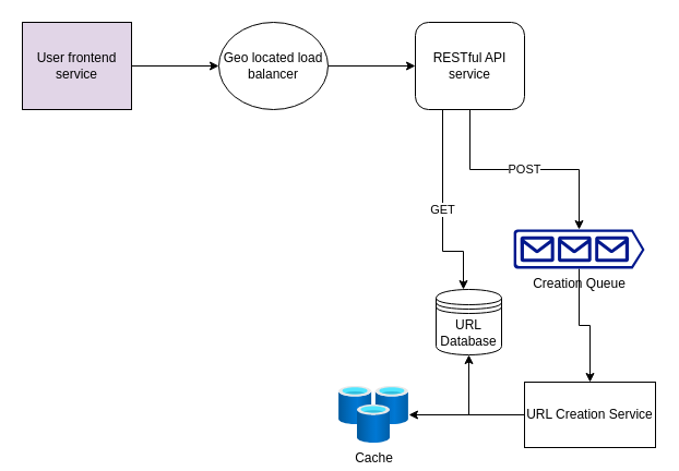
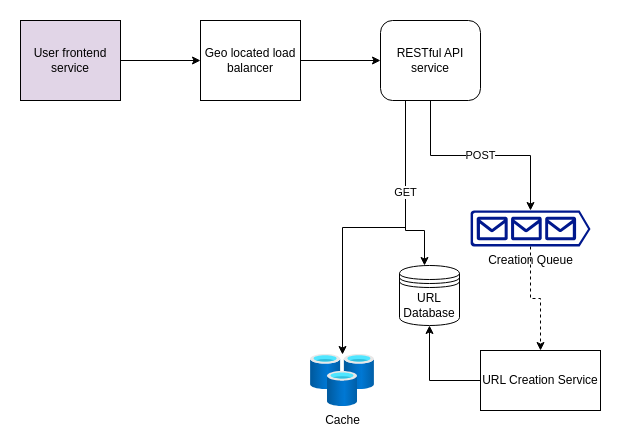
- <mxCell id="5" value="Geo located load balancer" style="ellipse;whiteSpace=wrap;html=1;" parent="1" vertex="1"><mxGeometry x="200" y="20" width="100" height="80" as="geometry" /></mxCell>
+ <mxCell id="5" value="Geo located load balancer" style="rounded=0;whiteSpace=wrap;html=1;" parent="1" vertex="1"><mxGeometry x="200" y="20" width="100" height="80" as="geometry" /></mxCell>
+ <mxCell id="7" style="edgeStyle=orthogonalEdgeStyle;rounded=0;orthogonalLoop=1;jettySize=auto;html=1;exitX=0.25;exitY=1;exitDx=0;exitDy=0;" edge="1" parent="1" source="9" target="16"><mxGeometry relative="1" as="geometry" /></mxCell>
- <mxCell id="10" value="" style="edgeStyle=orthogonalEdgeStyle;rounded=0;orthogonalLoop=1;jettySize=auto;html=1;entryX=0.5;entryY=0;entryDx=0;entryDy=0;" parent="1" source="11" target="14" edge="1"><mxGeometry relative="1" as="geometry"><mxPoint x="530" y="314" as="targetPoint" /></mxGeometry></mxCell>
+ <mxCell id="10" value="" style="edgeStyle=orthogonalEdgeStyle;rounded=0;orthogonalLoop=1;jettySize=auto;html=1;entryX=0.5;entryY=0;entryDx=0;entryDy=0;dashed=1;" parent="1" source="11" target="14" edge="1"><mxGeometry relative="1" as="geometry"><mxPoint x="530" y="314" as="targetPoint" /></mxGeometry></mxCell>
- <mxCell id="13" value="" style="edgeStyle=orthogonalEdgeStyle;rounded=0;orthogonalLoop=1;jettySize=auto;html=1;" edge="1" parent="1" source="14" target="16"><mxGeometry relative="1" as="geometry" /></mxCell>
